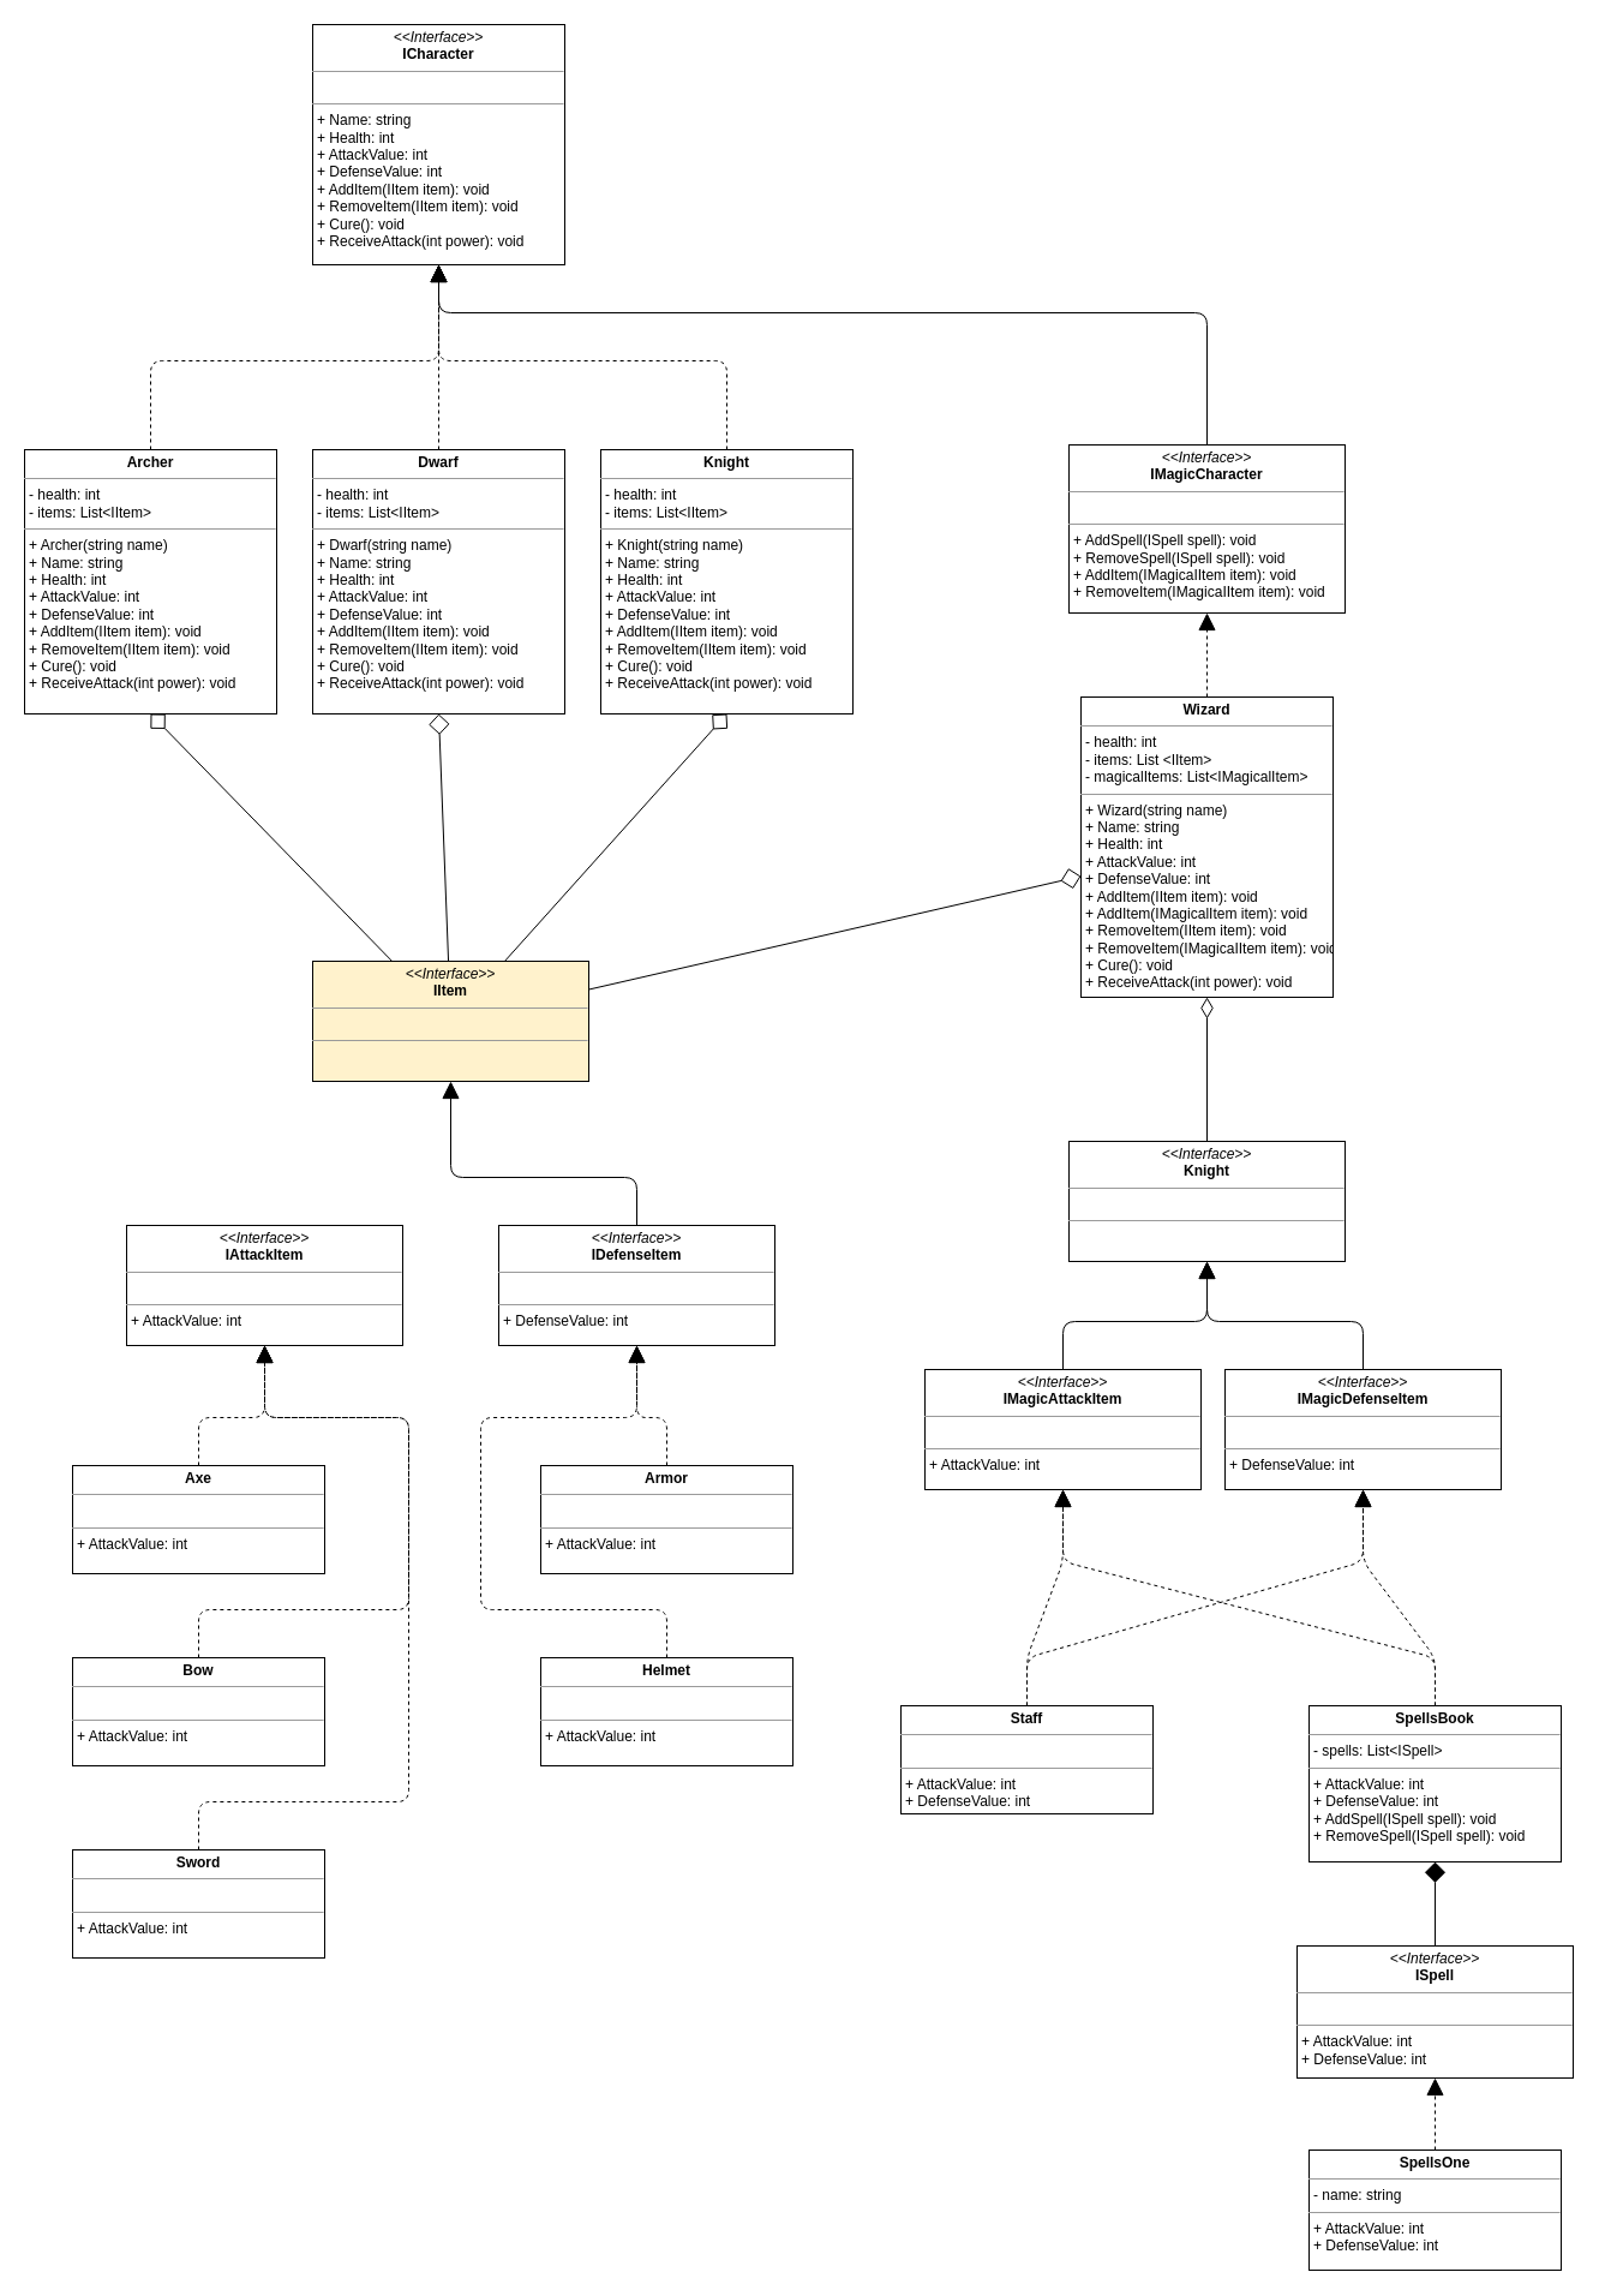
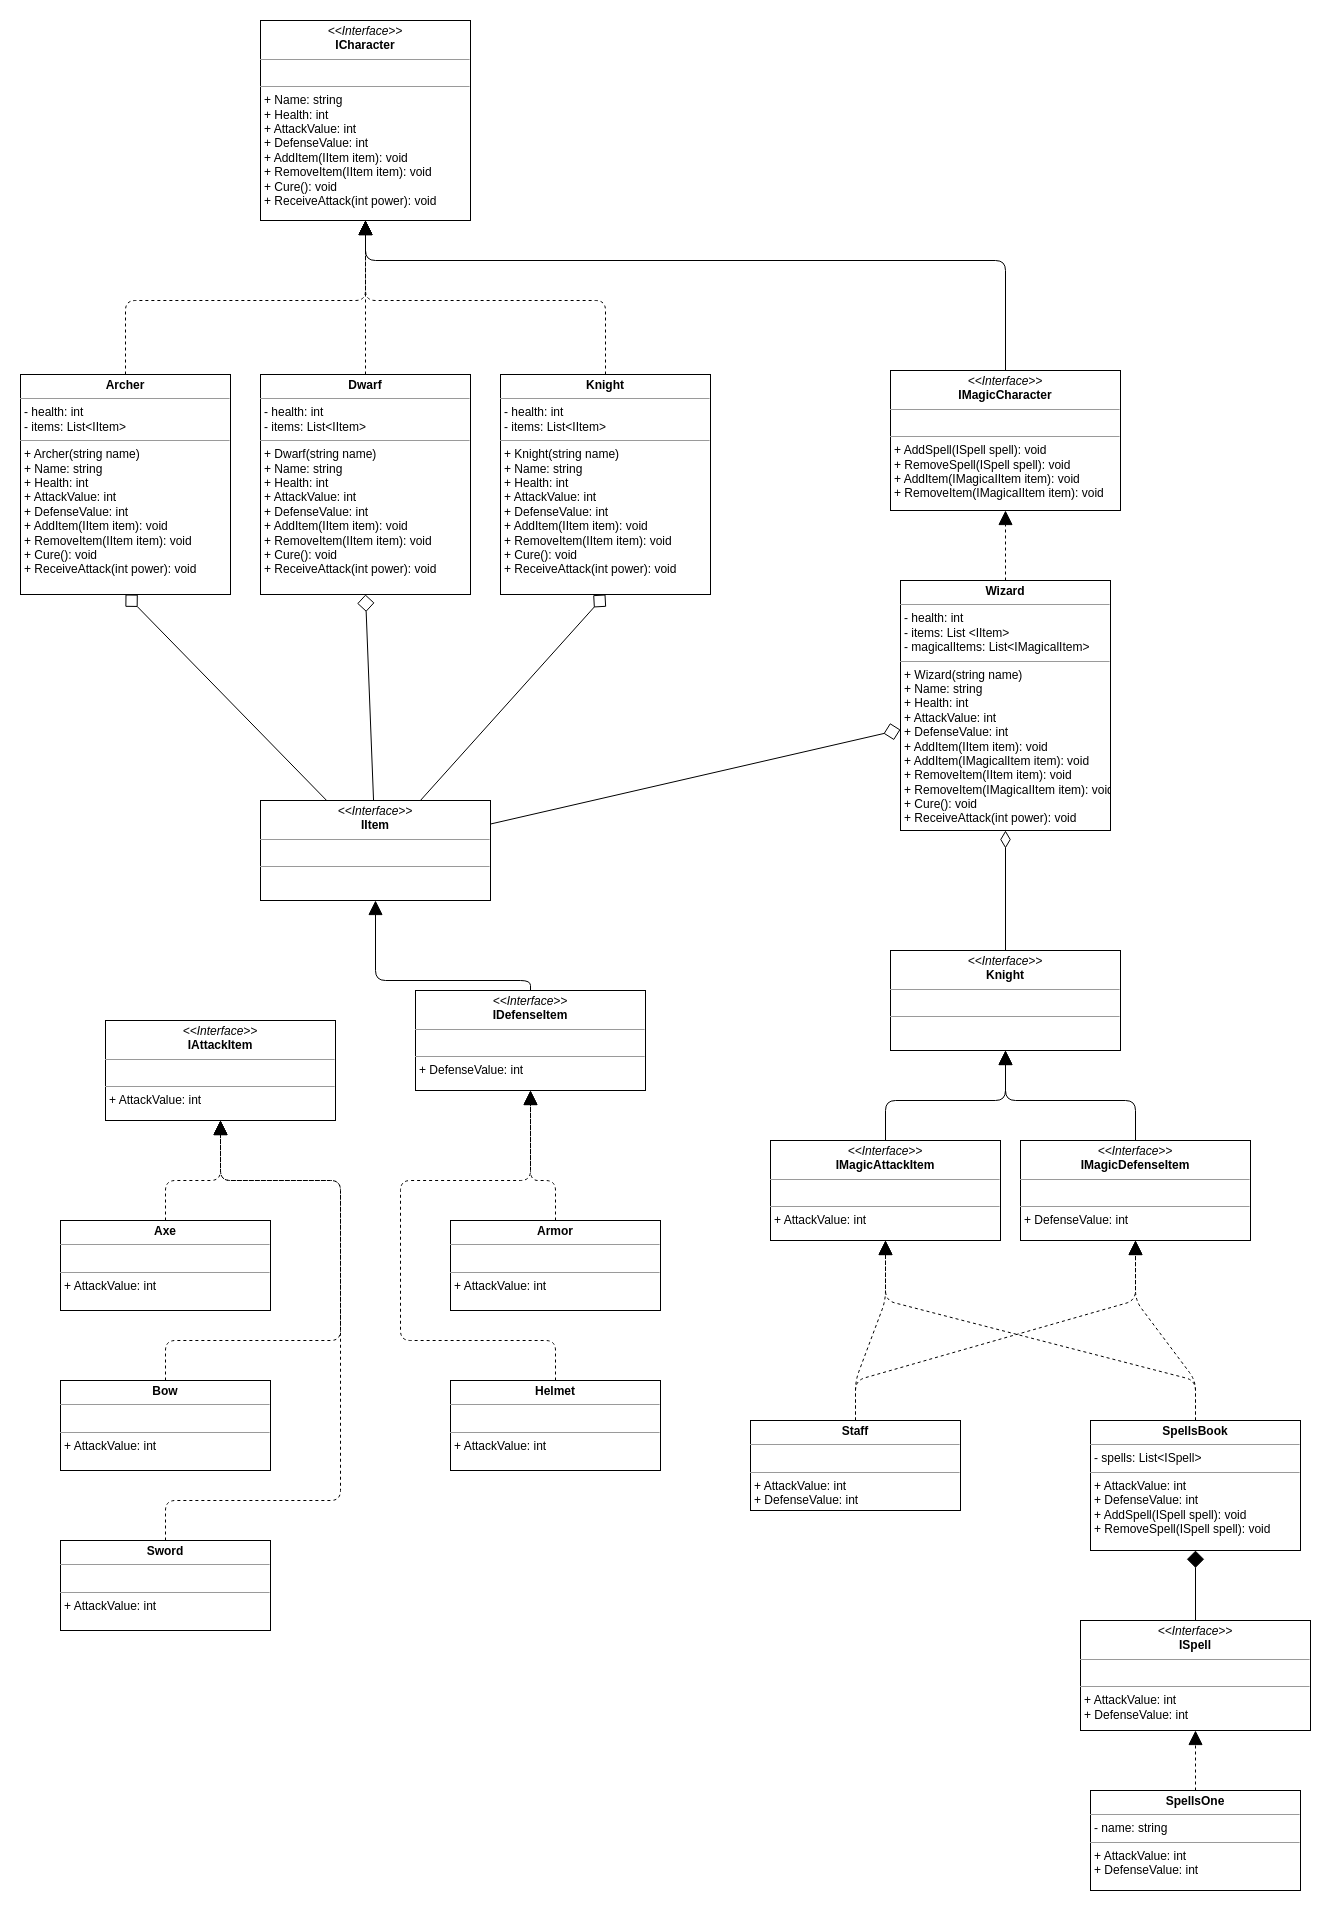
- <mxCell id="21" value="&lt;p style=&quot;margin: 0px ; margin-top: 4px ; text-align: center&quot;&gt;&lt;i&gt;&amp;lt;&amp;lt;Interface&amp;gt;&amp;gt;&lt;/i&gt;&lt;br&gt;&lt;b&gt;IItem&lt;/b&gt;&lt;/p&gt;&lt;hr size=&quot;1&quot;&gt;&lt;p style=&quot;margin: 0px ; margin-left: 4px&quot;&gt;&lt;br&gt;&lt;/p&gt;&lt;hr size=&quot;1&quot;&gt;&lt;p style=&quot;margin: 0px 0px 0px 4px&quot;&gt;&lt;br&gt;&lt;/p&gt;&lt;div&gt;&lt;br&gt;&lt;/div&gt;" style="verticalAlign=top;align=left;overflow=fill;fontSize=12;fontFamily=Helvetica;html=1;fillColor=#fff2cc;" parent="1" vertex="1"><mxGeometry x="260" y="800" width="230" height="100" as="geometry" /></mxCell>
+ <mxCell id="21" value="&lt;p style=&quot;margin: 0px ; margin-top: 4px ; text-align: center&quot;&gt;&lt;i&gt;&amp;lt;&amp;lt;Interface&amp;gt;&amp;gt;&lt;/i&gt;&lt;br&gt;&lt;b&gt;IItem&lt;/b&gt;&lt;/p&gt;&lt;hr size=&quot;1&quot;&gt;&lt;p style=&quot;margin: 0px ; margin-left: 4px&quot;&gt;&lt;br&gt;&lt;/p&gt;&lt;hr size=&quot;1&quot;&gt;&lt;p style=&quot;margin: 0px 0px 0px 4px&quot;&gt;&lt;br&gt;&lt;/p&gt;&lt;div&gt;&lt;br&gt;&lt;/div&gt;" style="verticalAlign=top;align=left;overflow=fill;fontSize=12;fontFamily=Helvetica;html=1;" parent="1" vertex="1"><mxGeometry x="260" y="800" width="230" height="100" as="geometry" /></mxCell>
- <mxCell id="24" value="&lt;p style=&quot;margin: 0px ; margin-top: 4px ; text-align: center&quot;&gt;&lt;i&gt;&amp;lt;&amp;lt;Interface&amp;gt;&amp;gt;&lt;/i&gt;&lt;br&gt;&lt;b&gt;IDefenseItem&lt;/b&gt;&lt;/p&gt;&lt;hr size=&quot;1&quot;&gt;&lt;p style=&quot;margin: 0px ; margin-left: 4px&quot;&gt;&lt;br&gt;&lt;/p&gt;&lt;hr size=&quot;1&quot;&gt;&lt;p style=&quot;margin: 0px 0px 0px 4px&quot;&gt;+ DefenseValue: int&lt;/p&gt;&lt;div&gt;&lt;br&gt;&lt;/div&gt;" style="verticalAlign=top;align=left;overflow=fill;fontSize=12;fontFamily=Helvetica;html=1;" parent="1" vertex="1"><mxGeometry x="415" y="1020" width="230" height="100" as="geometry" /></mxCell>
+ <mxCell id="24" value="&lt;p style=&quot;margin: 0px ; margin-top: 4px ; text-align: center&quot;&gt;&lt;i&gt;&amp;lt;&amp;lt;Interface&amp;gt;&amp;gt;&lt;/i&gt;&lt;br&gt;&lt;b&gt;IDefenseItem&lt;/b&gt;&lt;/p&gt;&lt;hr size=&quot;1&quot;&gt;&lt;p style=&quot;margin: 0px ; margin-left: 4px&quot;&gt;&lt;br&gt;&lt;/p&gt;&lt;hr size=&quot;1&quot;&gt;&lt;p style=&quot;margin: 0px 0px 0px 4px&quot;&gt;+ DefenseValue: int&lt;/p&gt;&lt;div&gt;&lt;br&gt;&lt;/div&gt;" style="verticalAlign=top;align=left;overflow=fill;fontSize=12;fontFamily=Helvetica;html=1;" parent="1" vertex="1"><mxGeometry x="415" y="990" width="230" height="100" as="geometry" /></mxCell>
